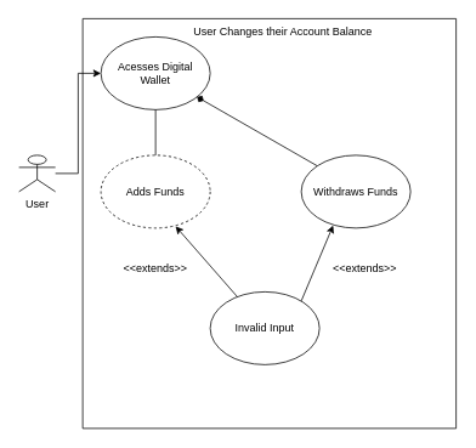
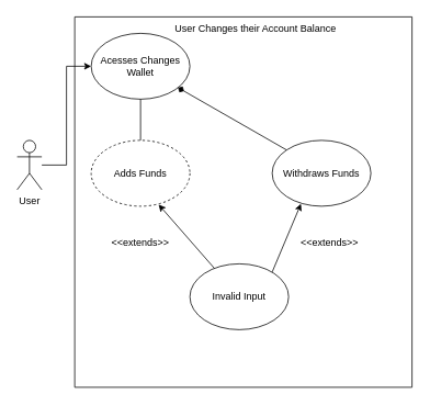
- <mxCell id="5" value="Acesses Digital Wallet" style="ellipse;whiteSpace=wrap;html=1;" parent="4" vertex="1"><mxGeometry x="20" y="20" width="120" height="80" as="geometry" /></mxCell>
+ <mxCell id="5" value="Acesses Changes Wallet" style="ellipse;whiteSpace=wrap;html=1;" parent="4" vertex="1"><mxGeometry x="20" y="20" width="120" height="80" as="geometry" /></mxCell>
- <mxCell id="3" value="User" style="shape=umlActor;verticalLabelPosition=bottom;verticalAlign=top;html=1;" parent="1" vertex="1"><mxGeometry x="20" y="170" width="40" height="40" as="geometry" /></mxCell>
+ <mxCell id="3" value="User" style="shape=umlActor;verticalLabelPosition=bottom;verticalAlign=top;html=1;" parent="1" vertex="1"><mxGeometry x="20" y="170" width="30" height="60" as="geometry" /></mxCell>
